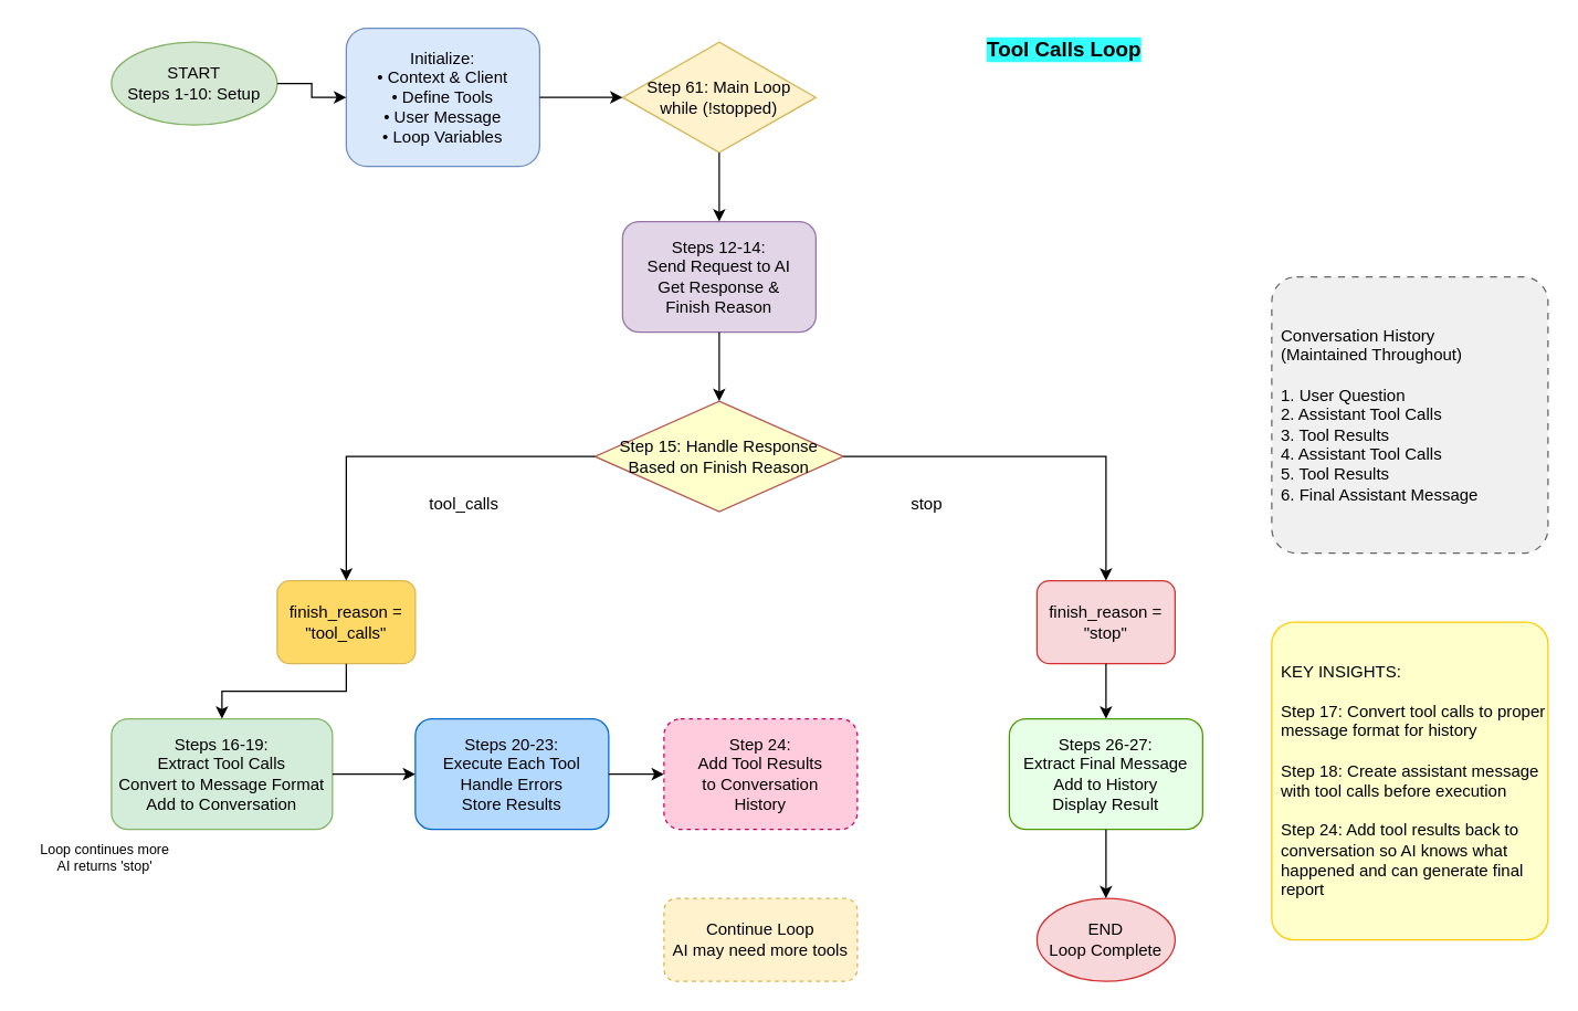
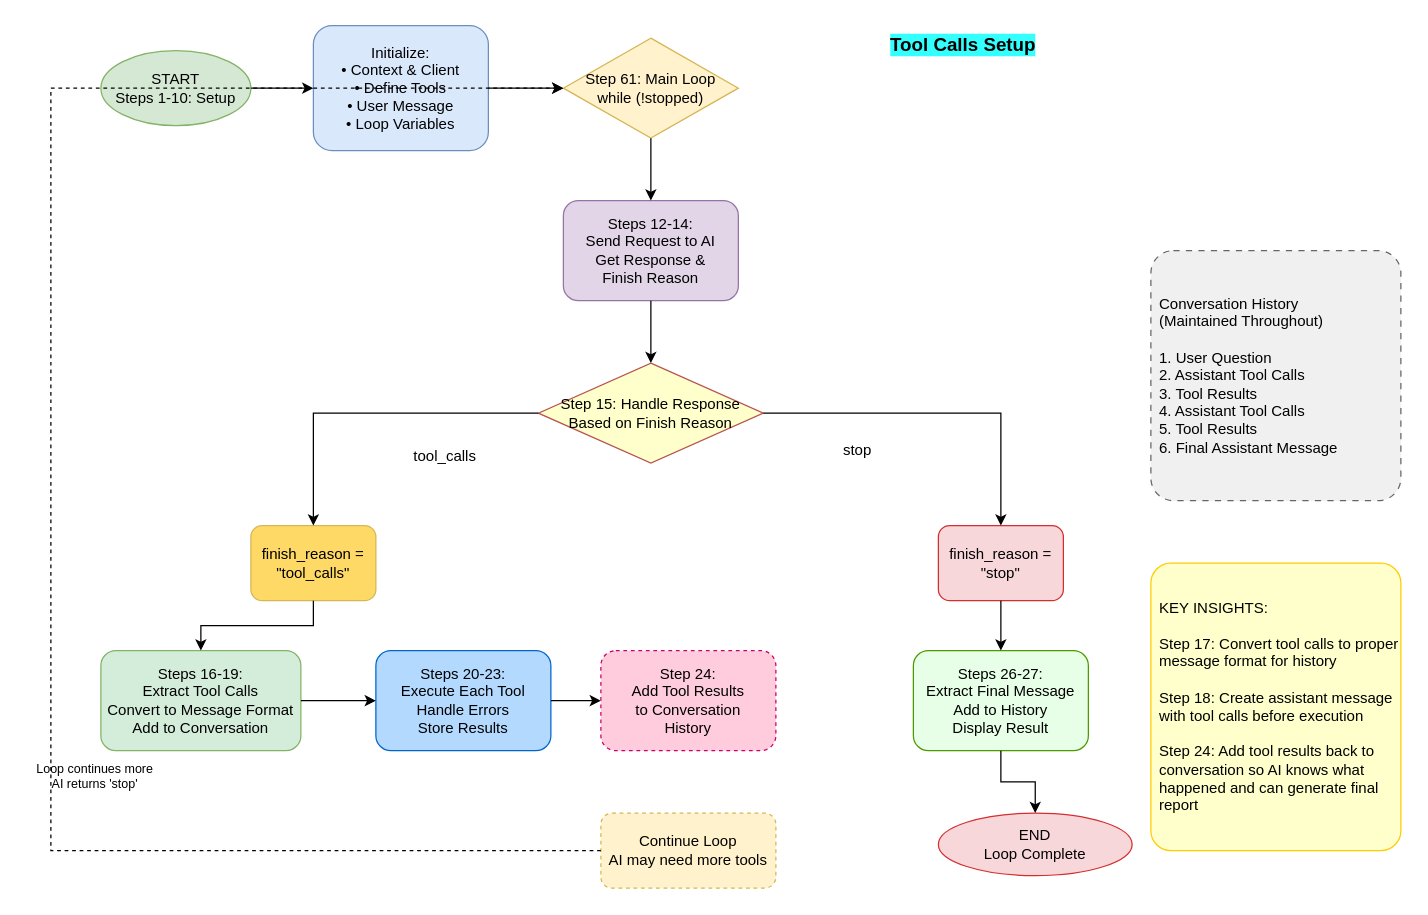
- <mxCell id="32" value="Tool Calls Loop" style="text;html=1;align=center;verticalAlign=middle;whiteSpace=wrap;rounded=0;fontStyle=1;fontSize=15;labelBackgroundColor=#33FFFF;" vertex="1" parent="1"><mxGeometry x="620" y="20" width="300" height="30" as="geometry" /></mxCell>
+ <mxCell id="32" value="Tool Calls Setup" style="text;html=1;align=center;verticalAlign=middle;whiteSpace=wrap;rounded=0;fontStyle=1;fontSize=15;labelBackgroundColor=#33FFFF;" vertex="1" parent="1"><mxGeometry x="620" y="20" width="300" height="30" as="geometry" /></mxCell>
- <mxCell id="2" value="START&#10;Steps 1-10: Setup" style="ellipse;whiteSpace=wrap;html=1;fillColor=#d5e8d4;strokeColor=#82b366;" parent="1" vertex="1"><mxGeometry x="80" y="30" width="120" height="60" as="geometry" /></mxCell>
+ <mxCell id="2" value="START&#10;Steps 1-10: Setup" style="ellipse;whiteSpace=wrap;html=1;fillColor=#d5e8d4;strokeColor=#82b366;" parent="1" vertex="1"><mxGeometry x="80" y="40" width="120" height="60" as="geometry" /></mxCell>
- <mxCell id="29" value="tool_calls" style="text;html=1;align=center;verticalAlign=middle;resizable=0;points=[];autosize=1;strokeColor=none;fillColor=none;" parent="1" vertex="1"><mxGeometry x="300" y="350" width="70" height="30" as="geometry" /></mxCell>
+ <mxCell id="29" value="tool_calls" style="text;html=1;align=center;verticalAlign=middle;resizable=0;points=[];autosize=1;strokeColor=none;fillColor=none;" parent="1" vertex="1"><mxGeometry x="320" y="350" width="70" height="30" as="geometry" /></mxCell>
- <mxCell id="30" value="stop" style="text;html=1;align=center;verticalAlign=middle;resizable=0;points=[];autosize=1;strokeColor=none;fillColor=none;" parent="1" vertex="1"><mxGeometry x="650" y="350" width="40" height="30" as="geometry" /></mxCell>
+ <mxCell id="30" value="stop" style="text;html=1;align=center;verticalAlign=middle;resizable=0;points=[];autosize=1;strokeColor=none;fillColor=none;" parent="1" vertex="1"><mxGeometry x="665" y="345" width="40" height="30" as="geometry" /></mxCell>
+ <mxCell id="26" style="edgeStyle=orthogonalEdgeStyle;rounded=0;orthogonalLoop=1;jettySize=auto;html=1;dashed=1;" parent="1" source="14" target="4" edge="1"><mxGeometry relative="1" as="geometry"><Array as="points"><mxPoint x="550" y="680" /><mxPoint x="40" y="680" /><mxPoint x="40" y="70" /><mxPoint x="450" y="70" /></Array></mxGeometry></mxCell>
- <mxCell id="13" value="END&#10;Loop Complete" style="ellipse;whiteSpace=wrap;html=1;fillColor=#f8d7da;strokeColor=#d32f2f;" parent="1" vertex="1"><mxGeometry x="750" y="650" width="100" height="60" as="geometry" /></mxCell>
+ <mxCell id="13" value="END&#10;Loop Complete" style="ellipse;whiteSpace=wrap;html=1;fillColor=#f8d7da;strokeColor=#d32f2f;" parent="1" vertex="1"><mxGeometry x="750" y="650" width="155" height="50" as="geometry" /></mxCell>
